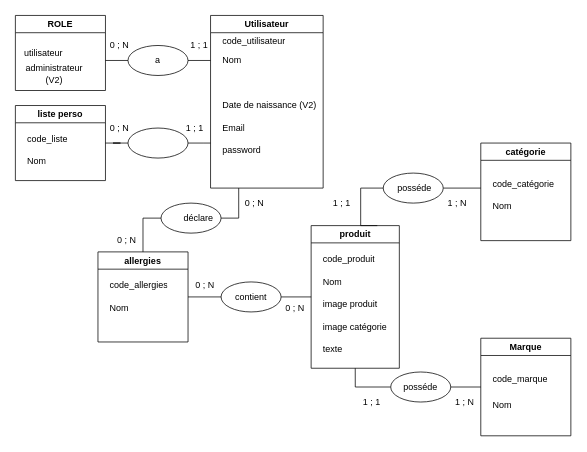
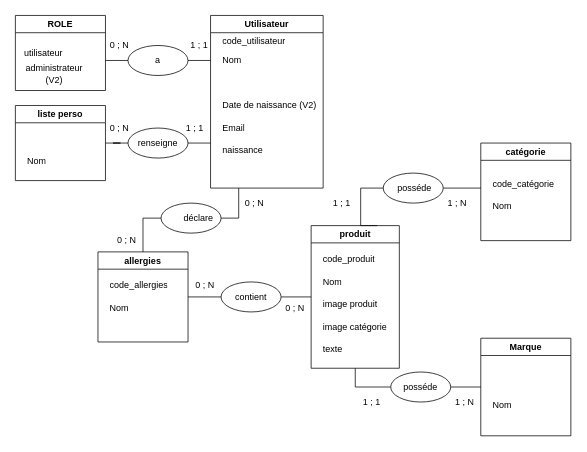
- <mxCell id="12" value="code_liste" style="text;strokeColor=none;fillColor=none;align=left;verticalAlign=middle;spacingLeft=4;spacingRight=4;overflow=hidden;points=[[0,0.5],[1,0.5]];portConstraint=eastwest;rotatable=0;whiteSpace=wrap;html=1;" vertex="1" parent="10"><mxGeometry x="10" y="30" width="70" height="30" as="geometry" /></mxCell>
+ <mxCell id="64" value="renseigne" style="text;html=1;strokeColor=none;fillColor=none;align=center;verticalAlign=middle;whiteSpace=wrap;rounded=0;" vertex="1" parent="1"><mxGeometry x="190" y="180" width="40" height="20" as="geometry" /></mxCell>
- <mxCell id="7" value="password" style="text;strokeColor=none;fillColor=none;align=left;verticalAlign=middle;spacingLeft=4;spacingRight=4;overflow=hidden;points=[[0,0.5],[1,0.5]];portConstraint=eastwest;rotatable=0;whiteSpace=wrap;html=1;" vertex="1" parent="3"><mxGeometry x="10" y="165" width="100" height="30" as="geometry" /></mxCell>
+ <mxCell id="7" value="naissance" style="text;strokeColor=none;fillColor=none;align=left;verticalAlign=middle;spacingLeft=4;spacingRight=4;overflow=hidden;points=[[0,0.5],[1,0.5]];portConstraint=eastwest;rotatable=0;whiteSpace=wrap;html=1;" vertex="1" parent="3"><mxGeometry x="10" y="165" width="100" height="30" as="geometry" /></mxCell>
- <mxCell id="33" value="code_marque" style="text;strokeColor=none;fillColor=none;align=left;verticalAlign=middle;spacingLeft=4;spacingRight=4;overflow=hidden;points=[[0,0.5],[1,0.5]];portConstraint=eastwest;rotatable=0;whiteSpace=wrap;html=1;" vertex="1" parent="31"><mxGeometry x="10" y="40" width="100" height="30" as="geometry" /></mxCell>
